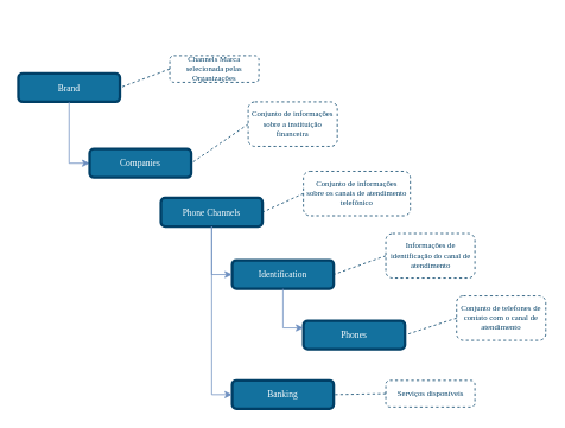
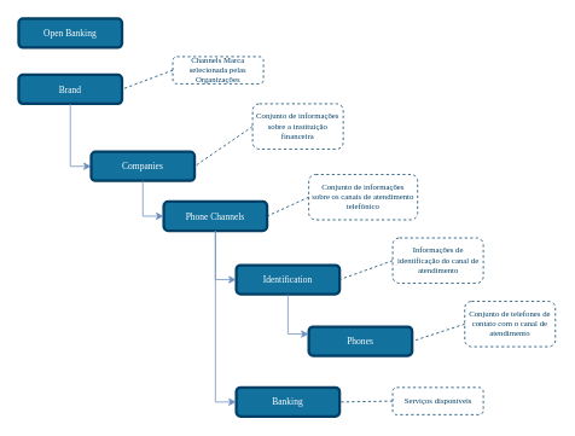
+ <mxCell id="2" value="Open Banking" style="rounded=1;whiteSpace=wrap;html=1;comic=0;shadow=0;backgroundOutline=0;snapToPoint=0;fixDash=0;strokeWidth=3;fontFamily=Verdana;fontStyle=0;labelBackgroundColor=none;labelBorderColor=none;fontSize=10;fillColor=#13719E;strokeColor=#003F66;fontColor=#ffffff;" parent="1" vertex="1"><mxGeometry x="20" y="20" width="114" height="32" as="geometry" /></mxCell>
+ <mxCell id="15" style="edgeStyle=orthogonalEdgeStyle;rounded=0;orthogonalLoop=1;jettySize=auto;html=1;exitX=0.5;exitY=1;exitDx=0;exitDy=0;entryX=0;entryY=0.5;entryDx=0;entryDy=0;strokeColor=#6C8EBF;endArrow=classic;endFill=1;" parent="1" source="14" target="3" edge="1"><mxGeometry relative="1" as="geometry"><mxPoint x="111" y="273" as="sourcePoint" /><mxPoint x="134" y="327" as="targetPoint" /></mxGeometry></mxCell>
